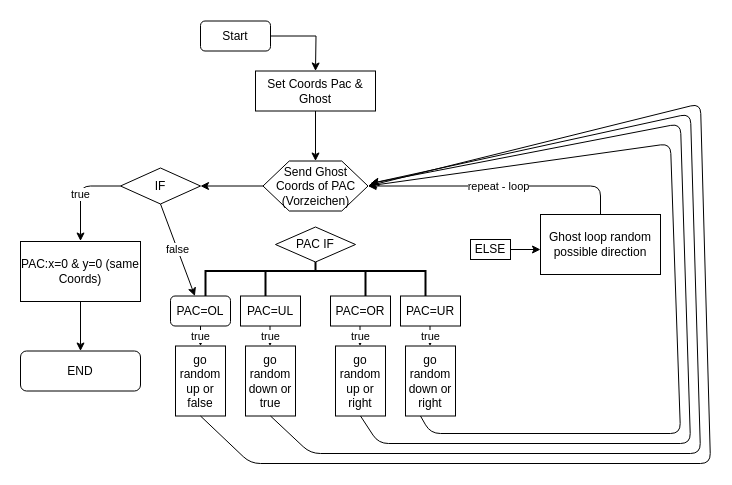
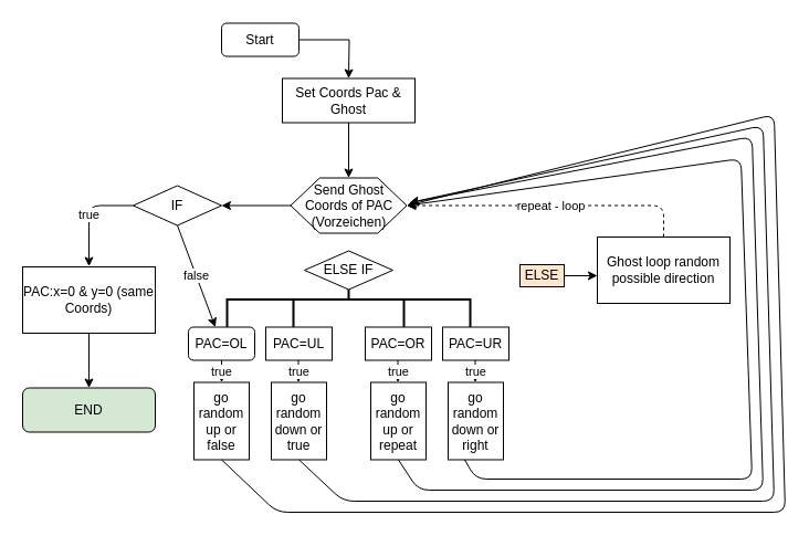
- <mxCell id="25" value="repeat - loop" style="edgeStyle=segmentEdgeStyle;endArrow=classic;html=1;entryX=1;entryY=0.5;entryDx=0;entryDy=0;exitX=0.5;exitY=0;exitDx=0;exitDy=0;" edge="1" parent="1" source="14" target="24"><mxGeometry width="50" height="50" relative="1" as="geometry"><mxPoint x="170" y="490.5" as="sourcePoint" /><mxPoint x="220" y="440.5" as="targetPoint" /><Array as="points"><mxPoint x="600" y="185.5" /></Array></mxGeometry></mxCell>
+ <mxCell id="25" value="repeat - loop" style="edgeStyle=segmentEdgeStyle;endArrow=classic;html=1;entryX=1;entryY=0.5;entryDx=0;entryDy=0;exitX=0.5;exitY=0;exitDx=0;exitDy=0;dashed=1;" edge="1" parent="1" source="14" target="24"><mxGeometry width="50" height="50" relative="1" as="geometry"><mxPoint x="170" y="490.5" as="sourcePoint" /><mxPoint x="220" y="440.5" as="targetPoint" /><Array as="points"><mxPoint x="600" y="185.5" /></Array></mxGeometry></mxCell>
- <mxCell id="23" value="PAC IF" style="rhombus;whiteSpace=wrap;html=1;" vertex="1" parent="1"><mxGeometry x="275" y="226.5" width="80" height="35" as="geometry" /></mxCell>
+ <mxCell id="23" value="ELSE IF" style="rhombus;whiteSpace=wrap;html=1;" vertex="1" parent="1"><mxGeometry x="275" y="226.5" width="80" height="35" as="geometry" /></mxCell>
- <mxCell id="12" value="ELSE" style="rounded=0;whiteSpace=wrap;html=1;" vertex="1" parent="1"><mxGeometry x="470" y="239" width="40" height="20" as="geometry" /></mxCell>
+ <mxCell id="12" value="ELSE" style="rounded=0;whiteSpace=wrap;html=1;fillColor=#ffe6cc;" vertex="1" parent="1"><mxGeometry x="470" y="239" width="40" height="20" as="geometry" /></mxCell>
- <mxCell id="31" value="END" style="rounded=1;whiteSpace=wrap;html=1;" vertex="1" parent="1"><mxGeometry x="20" y="350.5" width="120" height="40" as="geometry" /></mxCell>
+ <mxCell id="31" value="END" style="rounded=1;whiteSpace=wrap;html=1;fillColor=#d5e8d4;" vertex="1" parent="1"><mxGeometry x="20" y="350.5" width="120" height="40" as="geometry" /></mxCell>
- <mxCell id="21" value="go random up or right" style="rounded=0;whiteSpace=wrap;html=1;" vertex="1" parent="1"><mxGeometry x="335" y="345.5" width="50" height="70" as="geometry" /></mxCell>
+ <mxCell id="21" value="go random up or repeat" style="rounded=0;whiteSpace=wrap;html=1;" vertex="1" parent="1"><mxGeometry x="335" y="345.5" width="50" height="70" as="geometry" /></mxCell>
